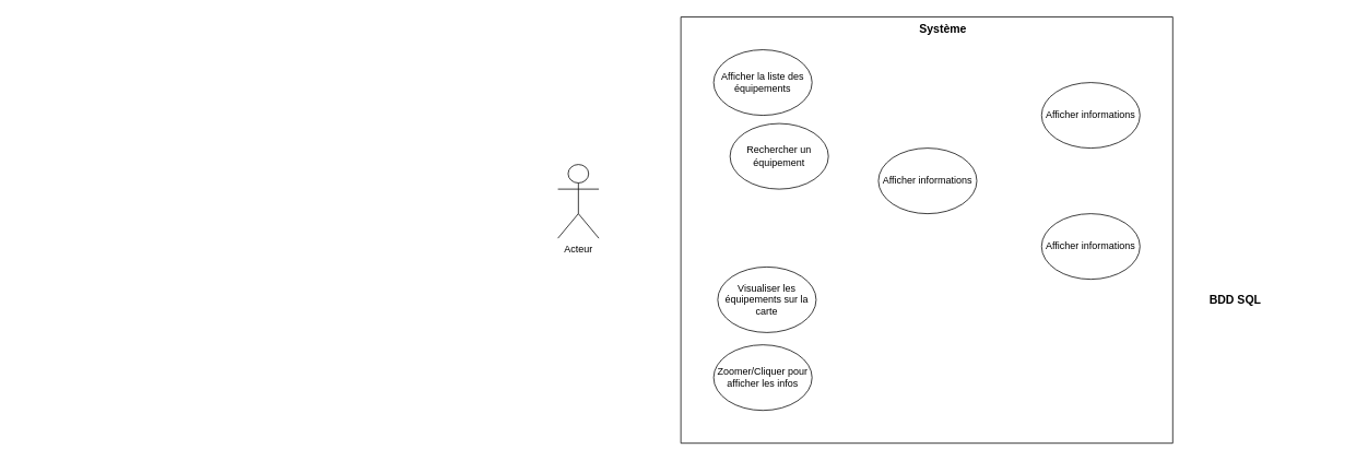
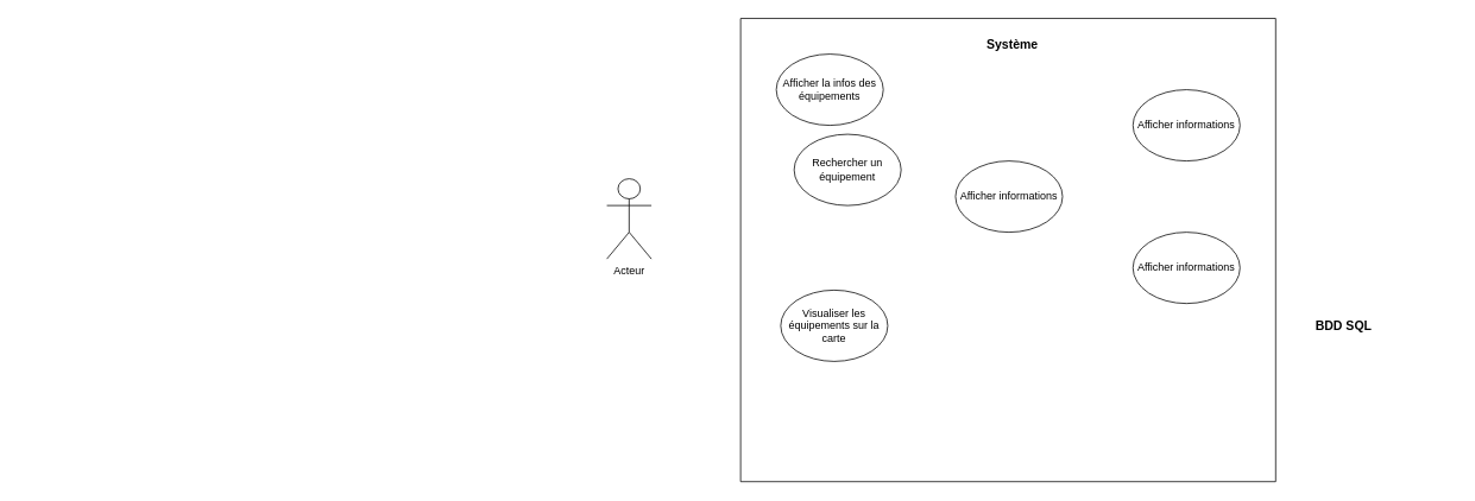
- <mxCell id="7" value="&lt;b&gt;&lt;font style=&quot;font-size: 14px;&quot;&gt;Système&lt;/font&gt;&lt;/b&gt;" style="text;html=1;strokeColor=none;fillColor=none;align=center;verticalAlign=middle;whiteSpace=wrap;rounded=0;" vertex="1" parent="1"><mxGeometry x="1120" y="20" width="60" height="30" as="geometry" /></mxCell>
+ <mxCell id="7" value="&lt;b&gt;&lt;font style=&quot;font-size: 14px;&quot;&gt;Système&lt;/font&gt;&lt;/b&gt;" style="text;html=1;strokeColor=none;fillColor=none;align=center;verticalAlign=middle;whiteSpace=wrap;rounded=0;" vertex="1" parent="1"><mxGeometry x="1105" y="35" width="60" height="30" as="geometry" /></mxCell>
- <mxCell id="8" value="Afficher la liste des équipements" style="ellipse;whiteSpace=wrap;html=1;" vertex="1" parent="1"><mxGeometry x="870" y="60" width="120" height="80" as="geometry" /></mxCell>
+ <mxCell id="8" value="Afficher la infos des équipements" style="ellipse;whiteSpace=wrap;html=1;" vertex="1" parent="1"><mxGeometry x="870" y="60" width="120" height="80" as="geometry" /></mxCell>
- <mxCell id="11" value="Zoomer/Cliquer pour afficher les infos" style="ellipse;whiteSpace=wrap;html=1;" vertex="1" parent="1"><mxGeometry x="870" y="420" width="120" height="80" as="geometry" /></mxCell>
